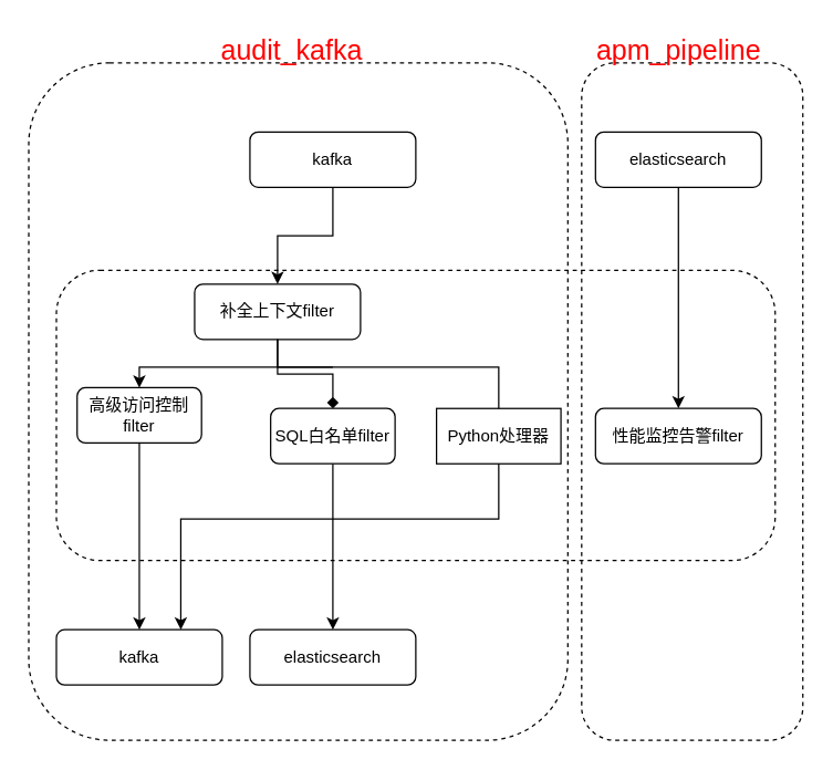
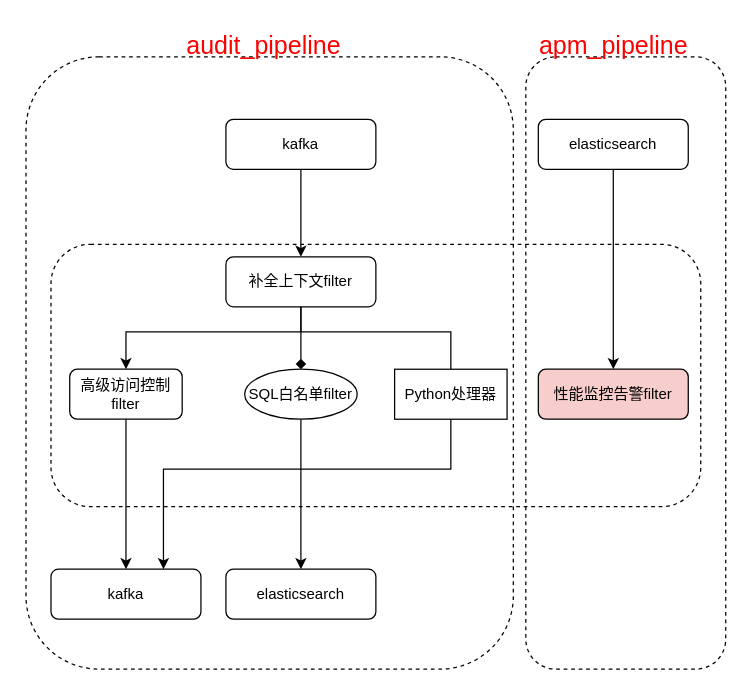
- <mxCell id="23" value="audit_kafka" style="text;html=1;align=center;verticalAlign=middle;resizable=0;points=[];autosize=1;strokeColor=none;fillColor=none;fontSize=20;fontColor=#FF0000;" vertex="1" parent="1"><mxGeometry x="140" y="20" width="140" height="30" as="geometry" /></mxCell>
+ <mxCell id="23" value="audit_pipeline" style="text;html=1;align=center;verticalAlign=middle;resizable=0;points=[];autosize=1;strokeColor=none;fillColor=none;fontSize=20;fontColor=#FF0000;" vertex="1" parent="1"><mxGeometry x="140" y="20" width="140" height="30" as="geometry" /></mxCell>
- <mxCell id="3" value="补全上下文filter" style="rounded=1;whiteSpace=wrap;html=1;" vertex="1" parent="1"><mxGeometry x="140" y="205" width="120" height="40" as="geometry" /></mxCell>
+ <mxCell id="3" value="补全上下文filter" style="rounded=1;whiteSpace=wrap;html=1;" vertex="1" parent="1"><mxGeometry x="180" y="205" width="120" height="40" as="geometry" /></mxCell>
- <mxCell id="6" value="高级访问控制filter" style="rounded=1;whiteSpace=wrap;html=1;" vertex="1" parent="1"><mxGeometry x="55" y="280" width="90" height="40" as="geometry" /></mxCell>
+ <mxCell id="6" value="高级访问控制filter" style="rounded=1;whiteSpace=wrap;html=1;" vertex="1" parent="1"><mxGeometry x="55" y="295" width="90" height="40" as="geometry" /></mxCell>
- <mxCell id="5" value="SQL白名单filter" style="rounded=1;whiteSpace=wrap;html=1;" vertex="1" parent="1"><mxGeometry x="195" y="295" width="90" height="40" as="geometry" /></mxCell>
+ <mxCell id="5" value="SQL白名单filter" style="ellipse;whiteSpace=wrap;html=1;" vertex="1" parent="1"><mxGeometry x="195" y="295" width="90" height="40" as="geometry" /></mxCell>
- <mxCell id="4" value="性能监控告警filter" style="rounded=1;whiteSpace=wrap;html=1;" vertex="1" parent="1"><mxGeometry x="430" y="295" width="120" height="40" as="geometry" /></mxCell>
+ <mxCell id="4" value="性能监控告警filter" style="rounded=1;whiteSpace=wrap;html=1;fillColor=#f8cecc;" vertex="1" parent="1"><mxGeometry x="430" y="295" width="120" height="40" as="geometry" /></mxCell>
